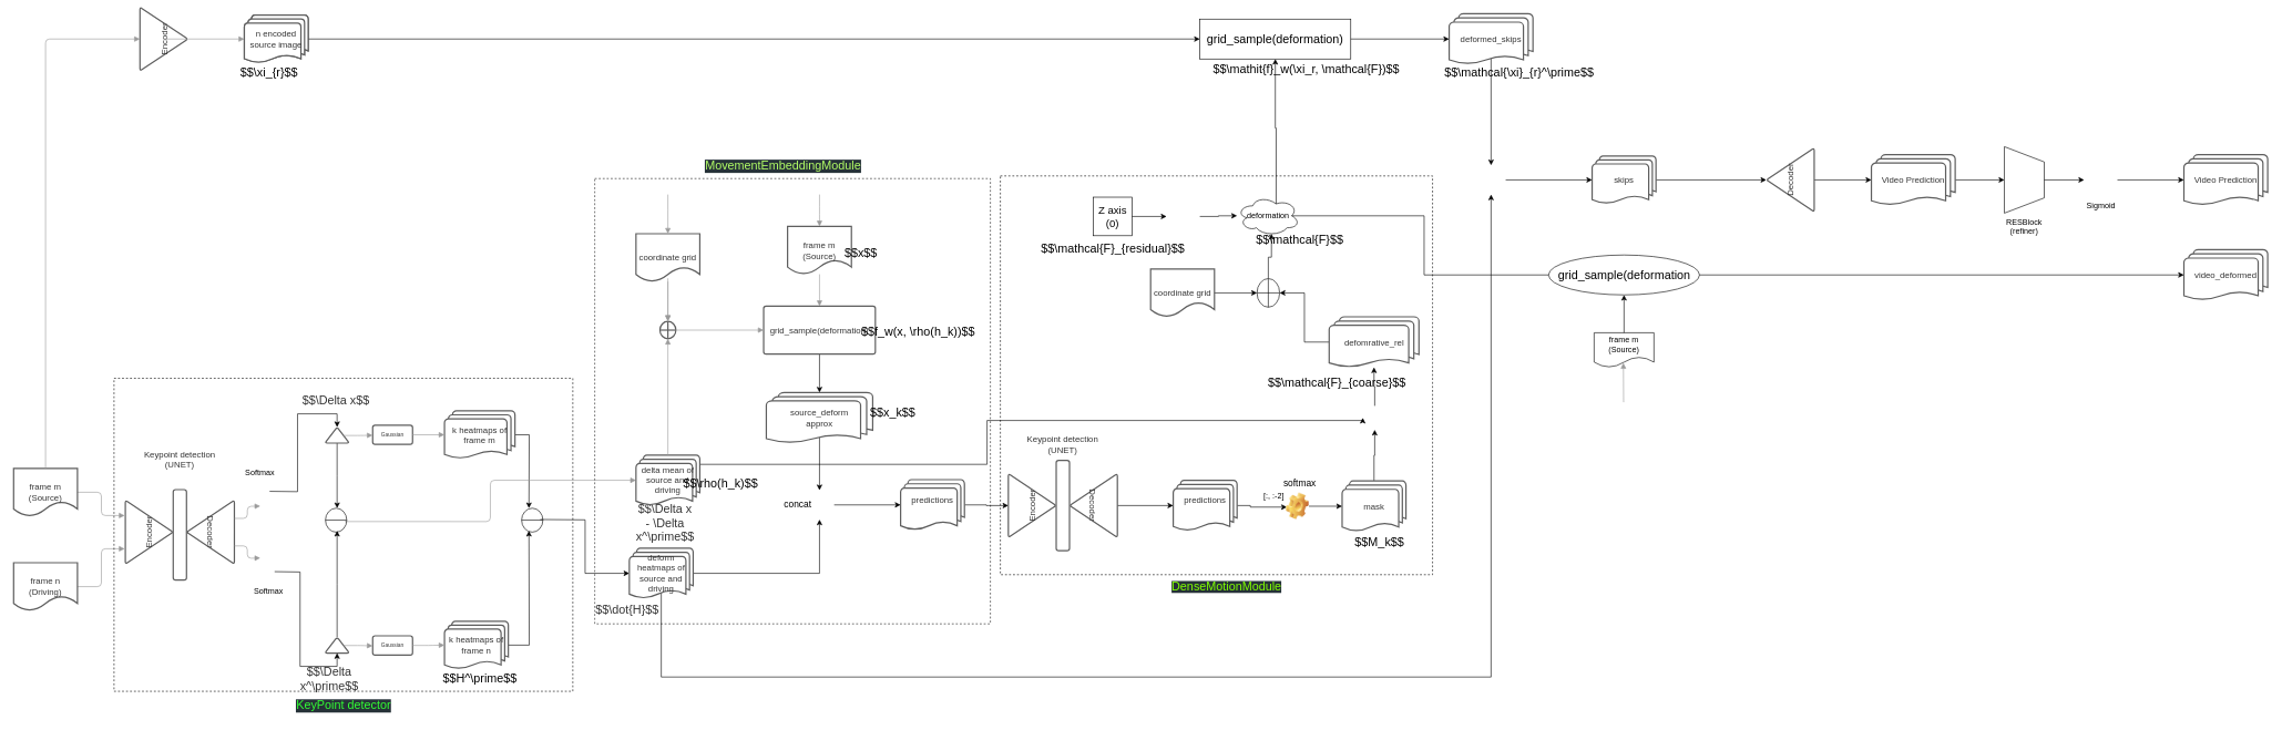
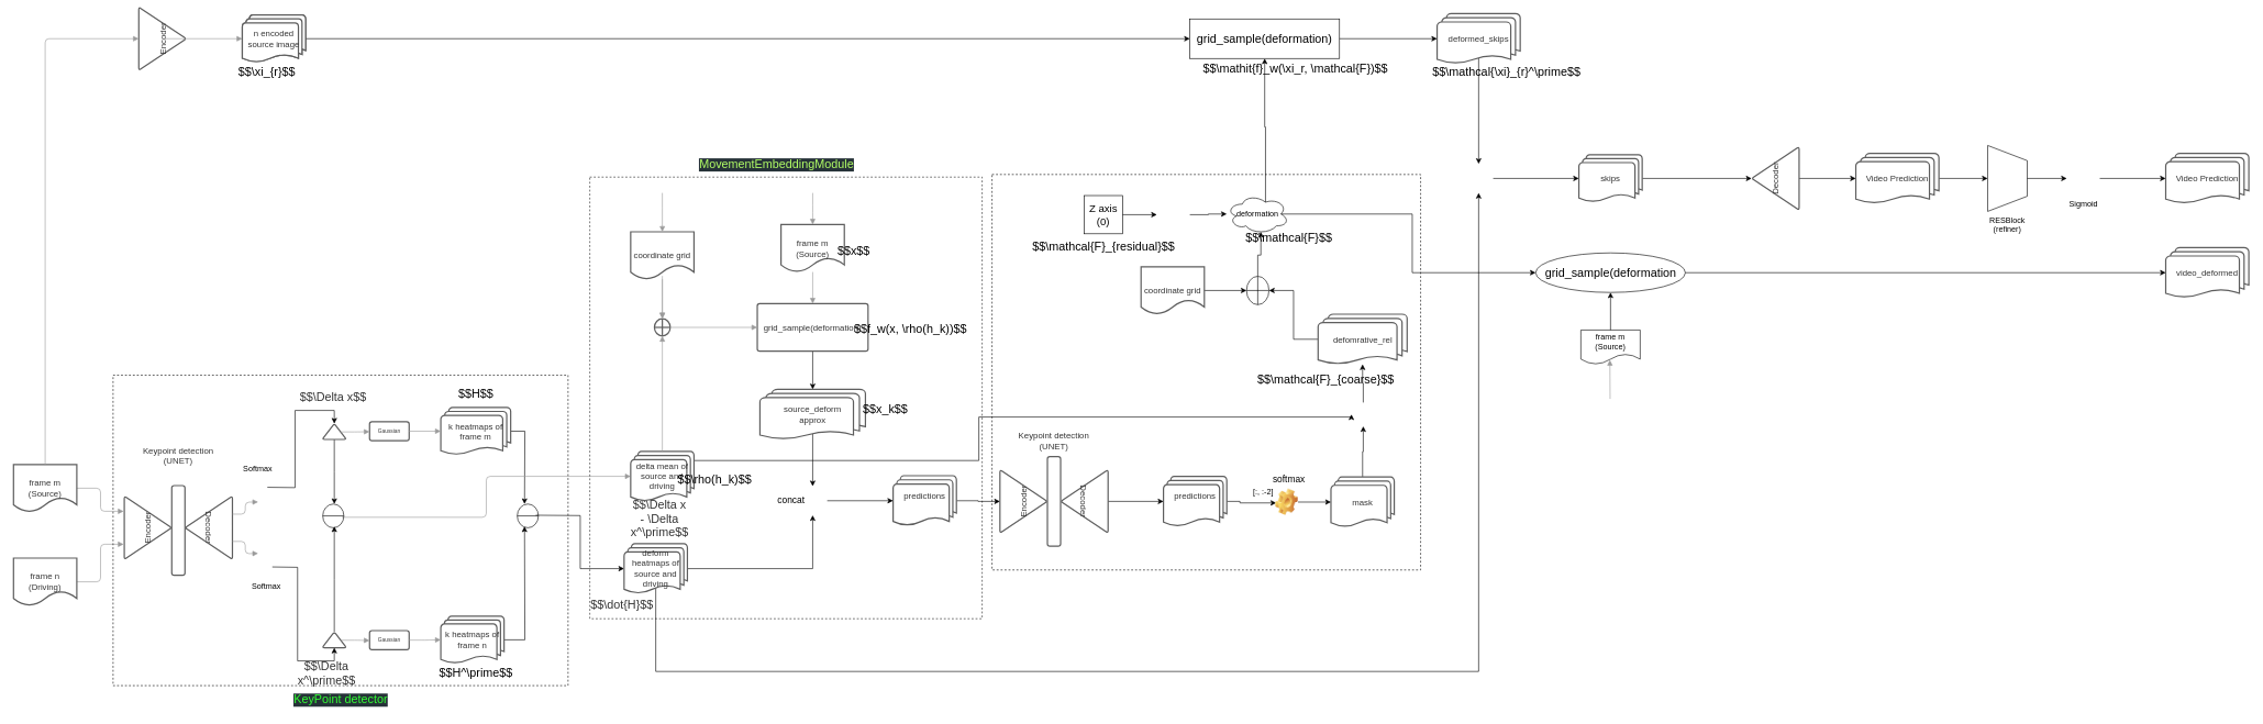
- <mxCell id="94" style="edgeStyle=orthogonalEdgeStyle;rounded=0;orthogonalLoop=1;jettySize=auto;html=1;exitX=0.875;exitY=0.5;exitDx=0;exitDy=0;exitPerimeter=0;entryX=0;entryY=0.5;entryDx=0;entryDy=0;endArrow=none;" edge="1" parent="1" source="95" target="114"><mxGeometry relative="1" as="geometry" /></mxCell>
+ <mxCell id="94" style="edgeStyle=orthogonalEdgeStyle;rounded=0;orthogonalLoop=1;jettySize=auto;html=1;exitX=0.875;exitY=0.5;exitDx=0;exitDy=0;exitPerimeter=0;entryX=0;entryY=0.5;entryDx=0;entryDy=0;" edge="1" parent="1" source="95" target="114"><mxGeometry relative="1" as="geometry" /></mxCell>
+ <mxCell id="130" value="&lt;font style=&quot;font-size: 18px&quot;&gt;$$H$$&lt;/font&gt;" style="text;html=1;align=center;verticalAlign=middle;resizable=0;points=[];autosize=1;" vertex="1" parent="1"><mxGeometry x="686" y="588" width="70" height="20" as="geometry" /></mxCell>
- <mxCell id="133" value="&lt;font style=&quot;font-size: 18px&quot;&gt;$$M_k$$&lt;/font&gt;" style="text;html=1;align=center;verticalAlign=middle;resizable=0;points=[];autosize=1;" vertex="1" parent="1"><mxGeometry x="2029" y="805" width="90" height="20" as="geometry" /></mxCell>
- <mxCell id="89" value="&lt;div style=&quot;background-color: rgb(38 , 50 , 56) ; font-weight: normal ; font-size: 18px ; line-height: 18px&quot;&gt;&lt;div&gt;&lt;font style=&quot;font-size: 18px&quot; color=&quot;#80FF00&quot;&gt;DenseMotionModule&lt;/font&gt;&lt;/div&gt;&lt;/div&gt;" style="text;html=1;align=center;verticalAlign=middle;resizable=0;points=[];autosize=1;" vertex="1" parent="1"><mxGeometry x="1754" y="872" width="180" height="20" as="geometry" /></mxCell>
